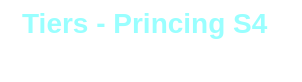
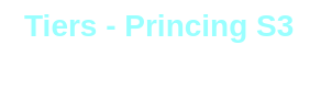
- <mxCell id="2" value="&lt;b&gt;&lt;font style=&quot;font-size: 28px;&quot;&gt;Tiers - Princing S4&lt;br&gt;&lt;br&gt;&lt;/font&gt;&lt;/b&gt;" style="text;html=1;align=left;verticalAlign=middle;resizable=0;points=[];autosize=1;fontColor=#99FFFF;" vertex="1" parent="1"><mxGeometry x="20" y="20" width="260" height="40" as="geometry" /></mxCell>
+ <mxCell id="2" value="&lt;b&gt;&lt;font style=&quot;font-size: 28px;&quot;&gt;Tiers - Princing S3&lt;br&gt;&lt;br&gt;&lt;/font&gt;&lt;/b&gt;" style="text;html=1;align=left;verticalAlign=middle;resizable=0;points=[];autosize=1;fontColor=#99FFFF;" vertex="1" parent="1"><mxGeometry x="20" y="20" width="260" height="40" as="geometry" /></mxCell>
